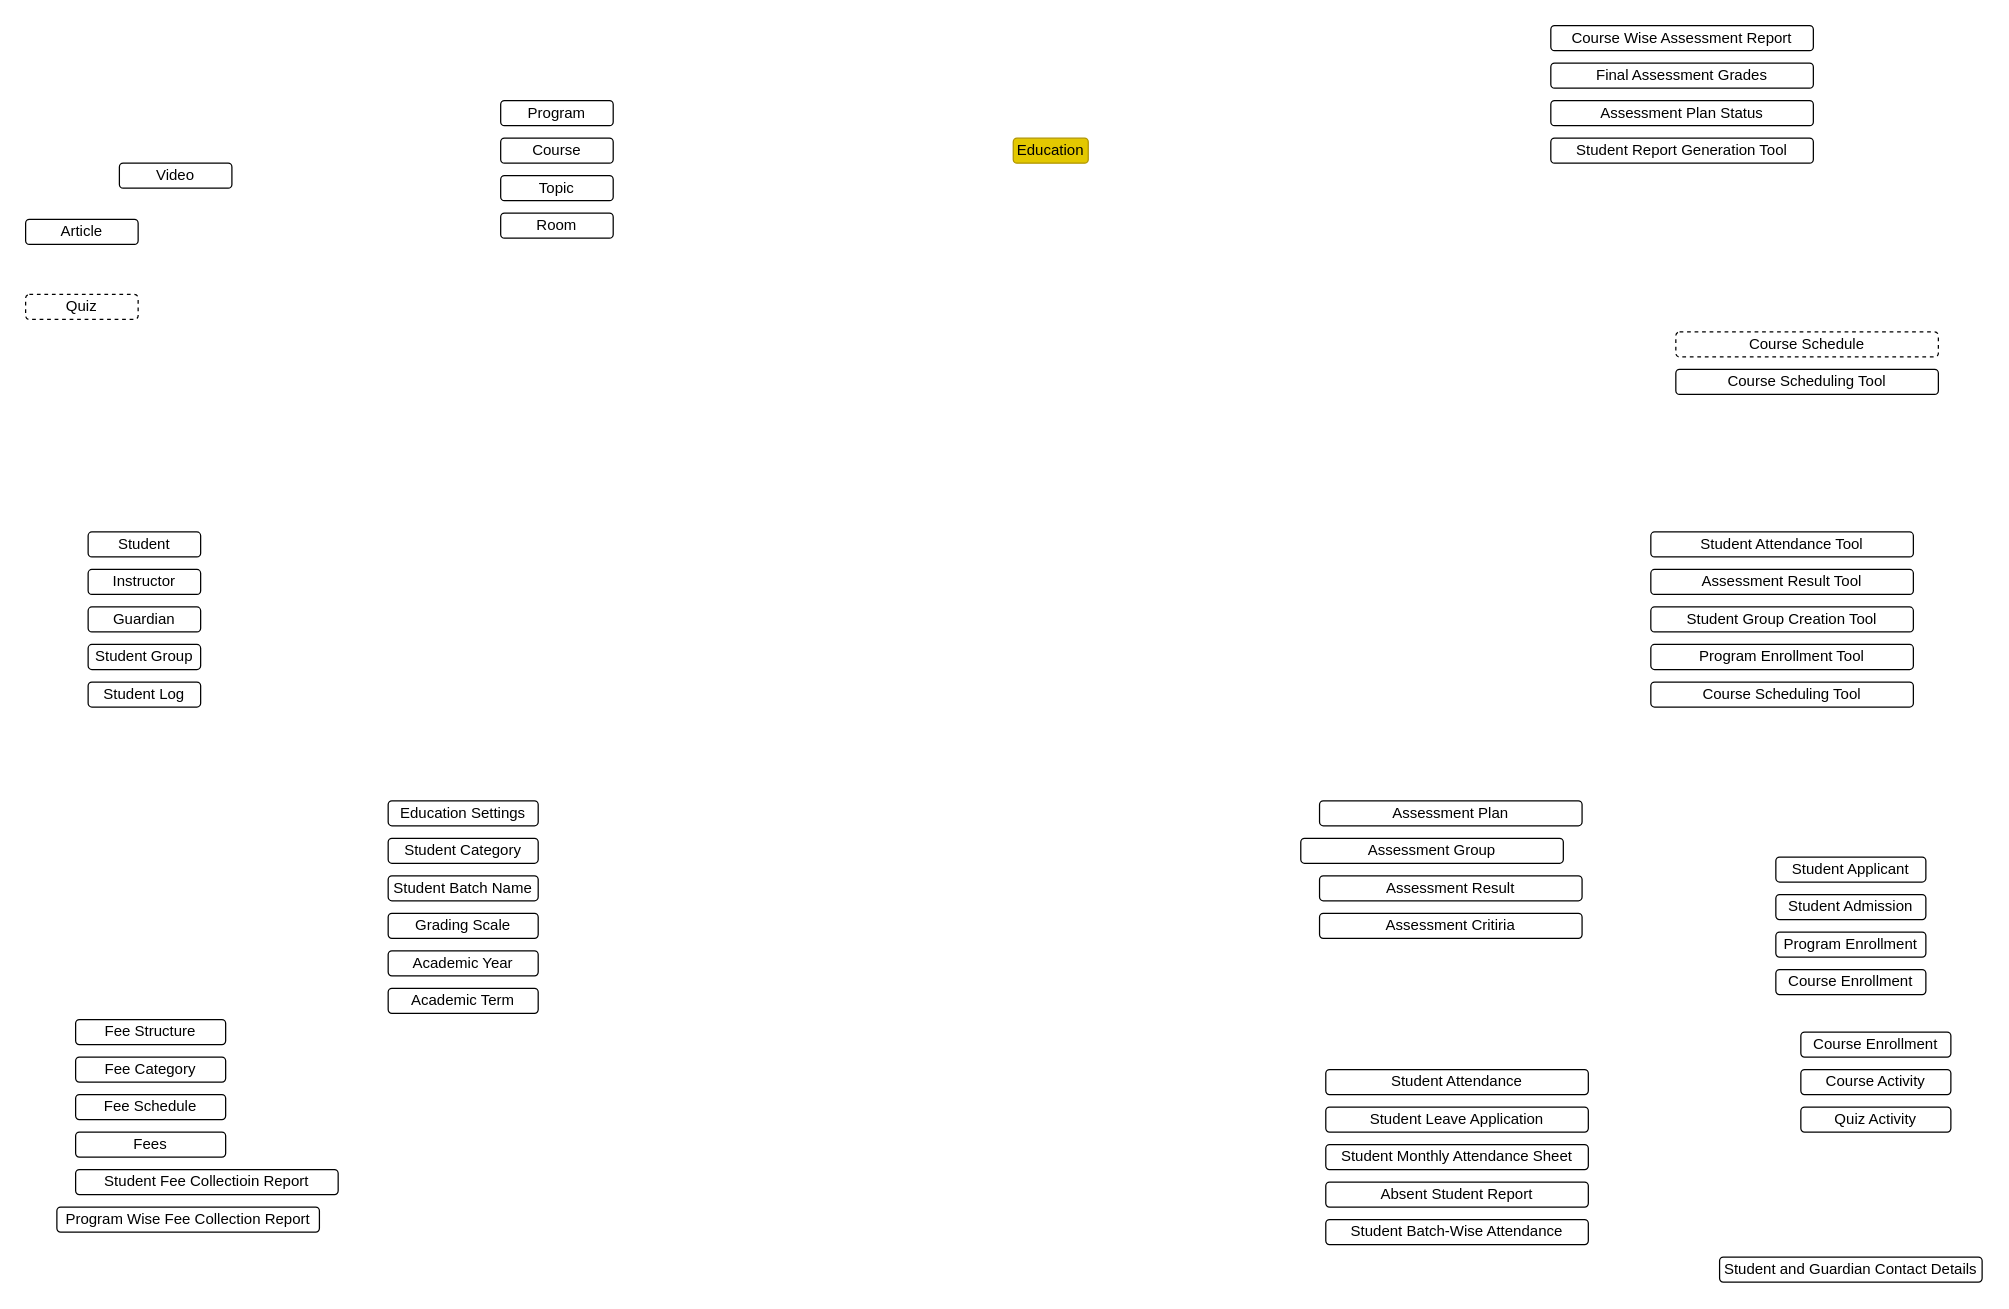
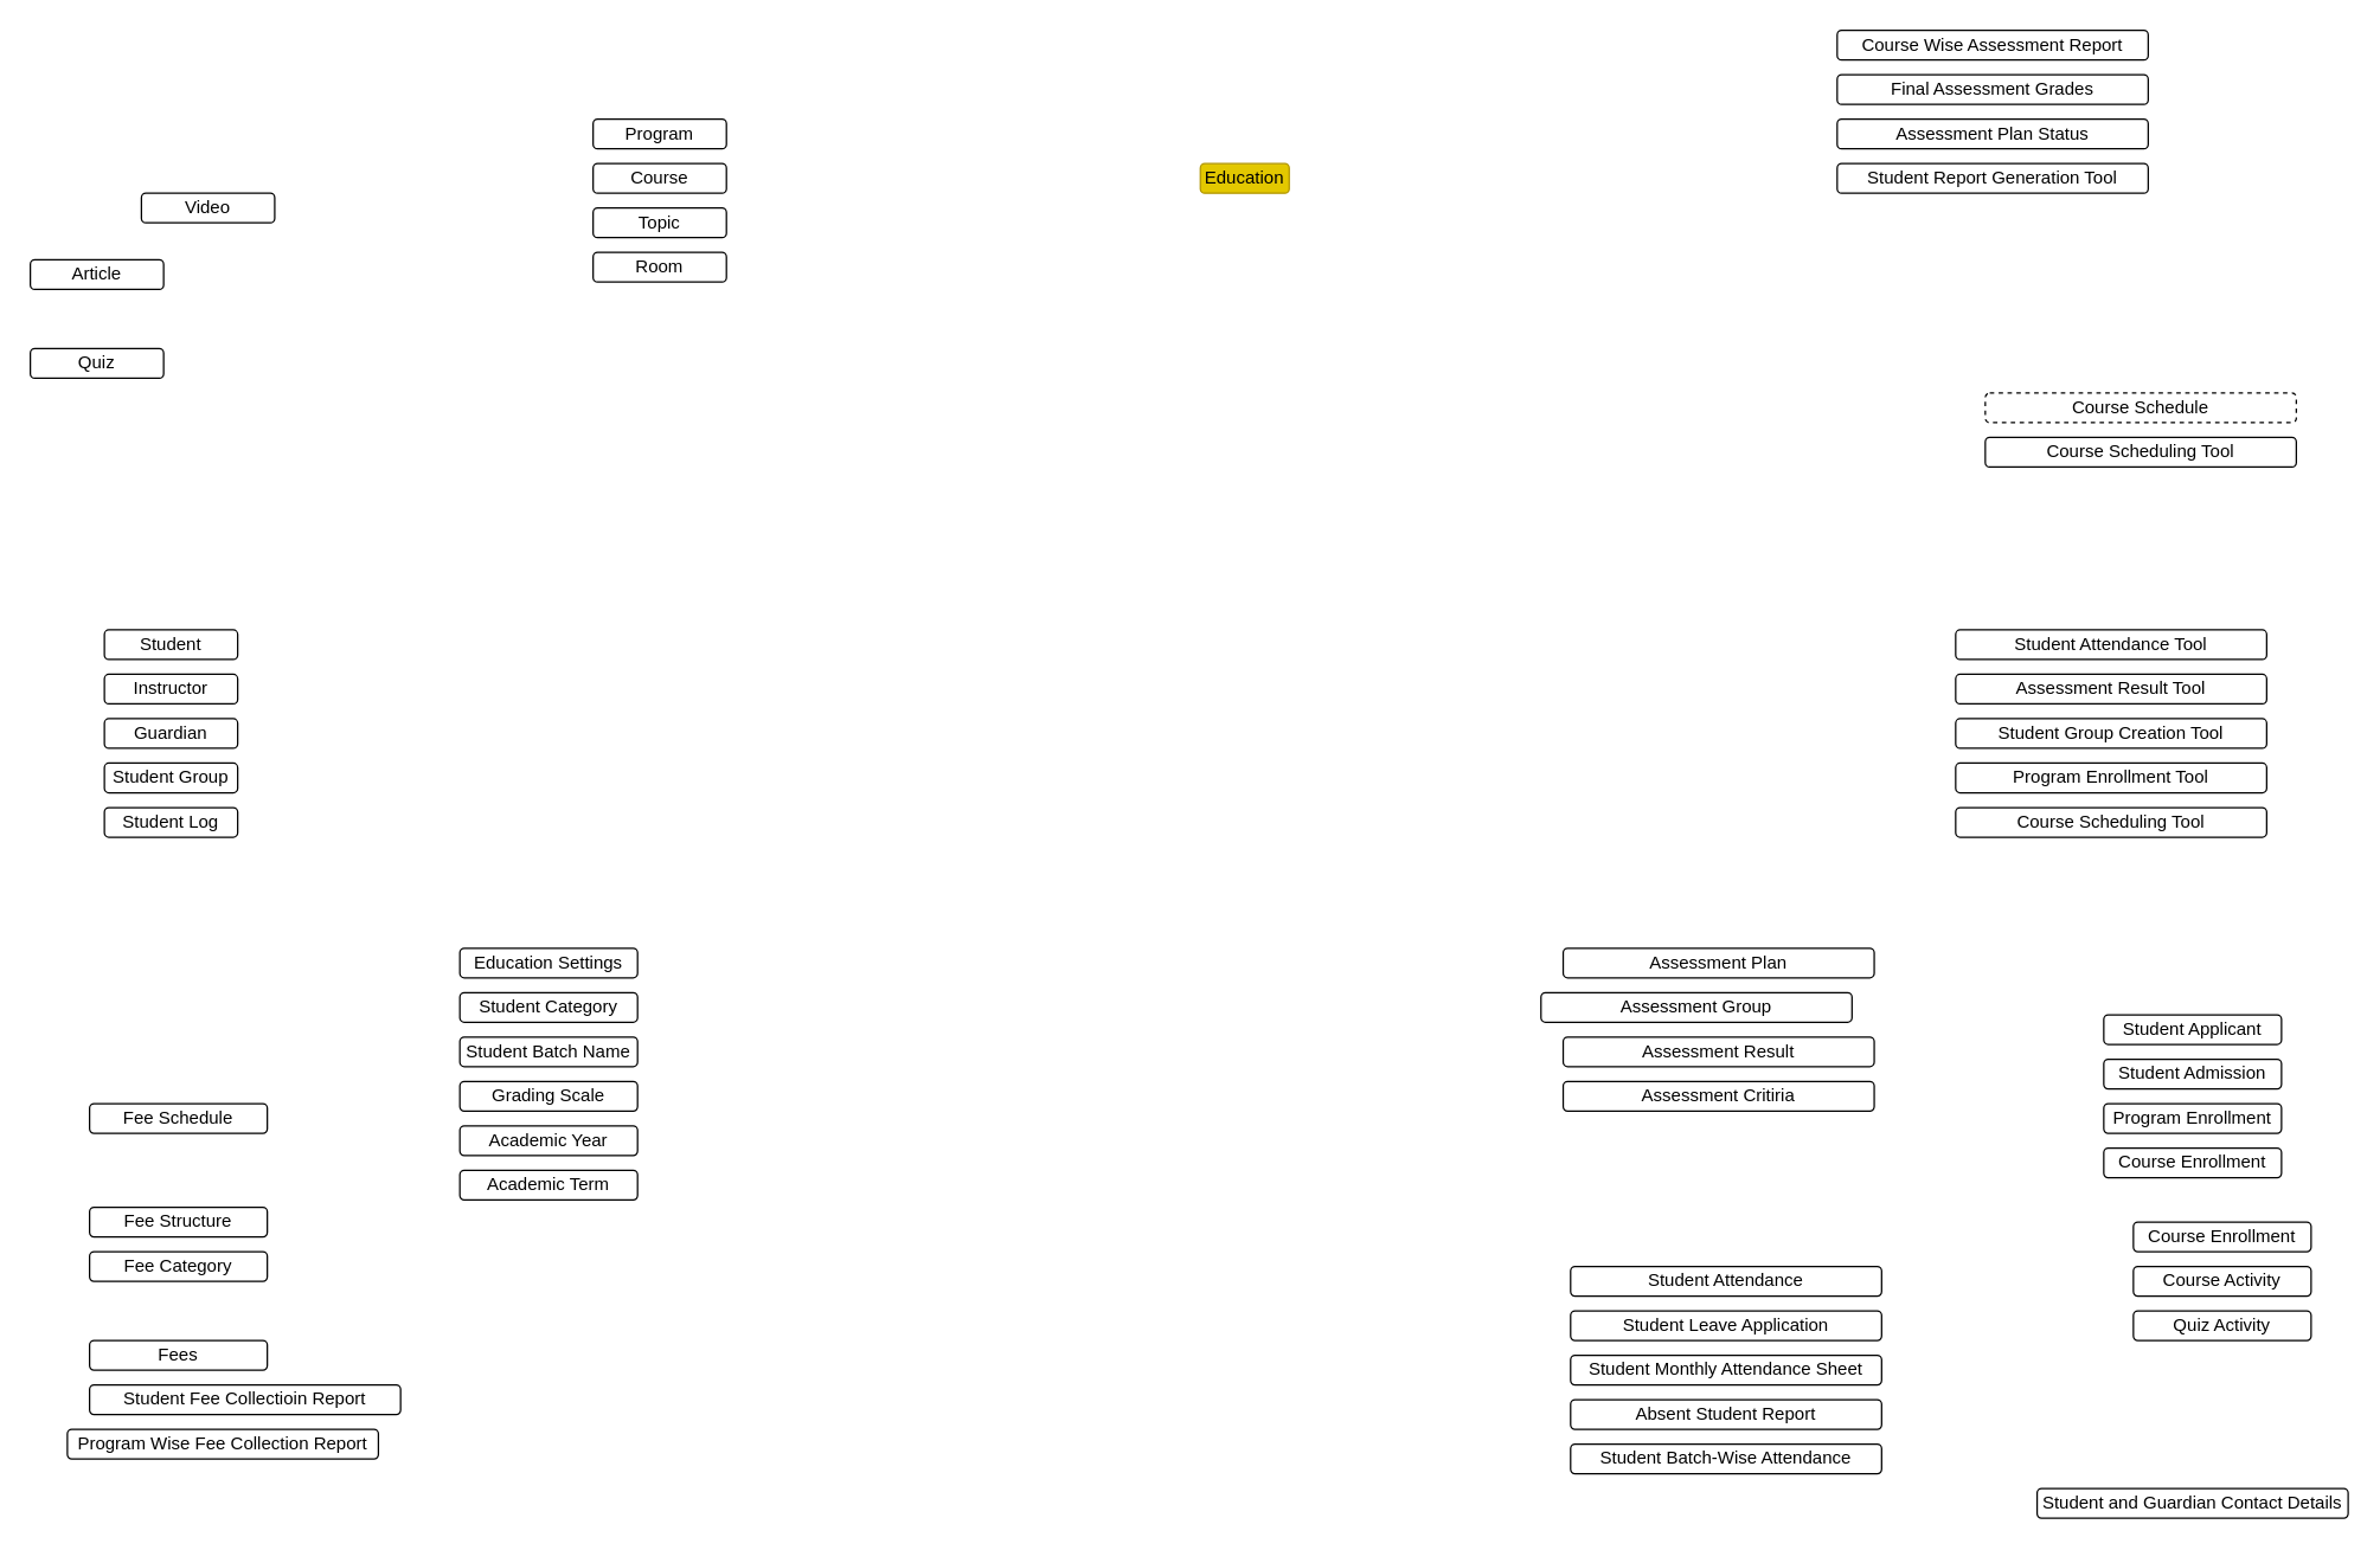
- <mxCell id="14" value="Quiz" style="rounded=1;whiteSpace=wrap;html=1;dashed=1;" vertex="1" parent="1"><mxGeometry x="20" y="235" width="90" height="20" as="geometry" /></mxCell>
+ <mxCell id="14" value="Quiz" style="rounded=1;whiteSpace=wrap;html=1;" vertex="1" parent="1"><mxGeometry x="20" y="235" width="90" height="20" as="geometry" /></mxCell>
- <mxCell id="23" value="Fee Schedule" style="rounded=1;whiteSpace=wrap;html=1;" vertex="1" parent="1"><mxGeometry x="60" y="875" width="120" height="20" as="geometry" /></mxCell>
+ <mxCell id="23" value="Fee Schedule" style="rounded=1;whiteSpace=wrap;html=1;" vertex="1" parent="1"><mxGeometry x="60" y="745" width="120" height="20" as="geometry" /></mxCell>
